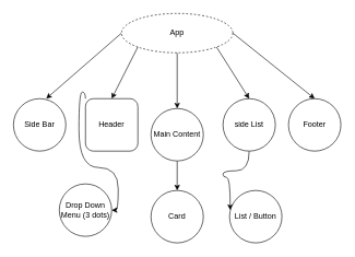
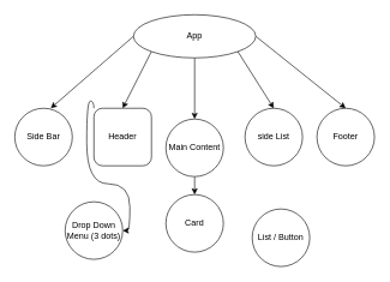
- <mxCell id="8" value="App" style="ellipse;whiteSpace=wrap;html=1;dashed=1;" vertex="1" parent="1"><mxGeometry x="185" y="20" width="170" height="60" as="geometry" /></mxCell>
+ <mxCell id="8" value="App" style="ellipse;whiteSpace=wrap;html=1;" vertex="1" parent="1"><mxGeometry x="185" y="20" width="170" height="60" as="geometry" /></mxCell>
- <mxCell id="11" style="edgeStyle=orthogonalEdgeStyle;curved=1;html=1;exitX=0.5;exitY=1;exitDx=0;exitDy=0;entryX=0.013;entryY=0.375;entryDx=0;entryDy=0;entryPerimeter=0;" edge="1" parent="1" source="12" target="17"><mxGeometry relative="1" as="geometry"><Array as="points"><mxPoint x="380" y="260" /><mxPoint x="340" y="260" /><mxPoint x="340" y="270" /><mxPoint x="351" y="270" /></Array></mxGeometry></mxCell>
- <mxCell id="18" value="Card" style="ellipse;whiteSpace=wrap;html=1;" vertex="1" parent="1"><mxGeometry x="230" y="290" width="80" height="80" as="geometry" /></mxCell>
+ <mxCell id="18" value="Card" style="ellipse;whiteSpace=wrap;html=1;" vertex="1" parent="1"><mxGeometry x="230" y="270" width="80" height="80" as="geometry" /></mxCell>
